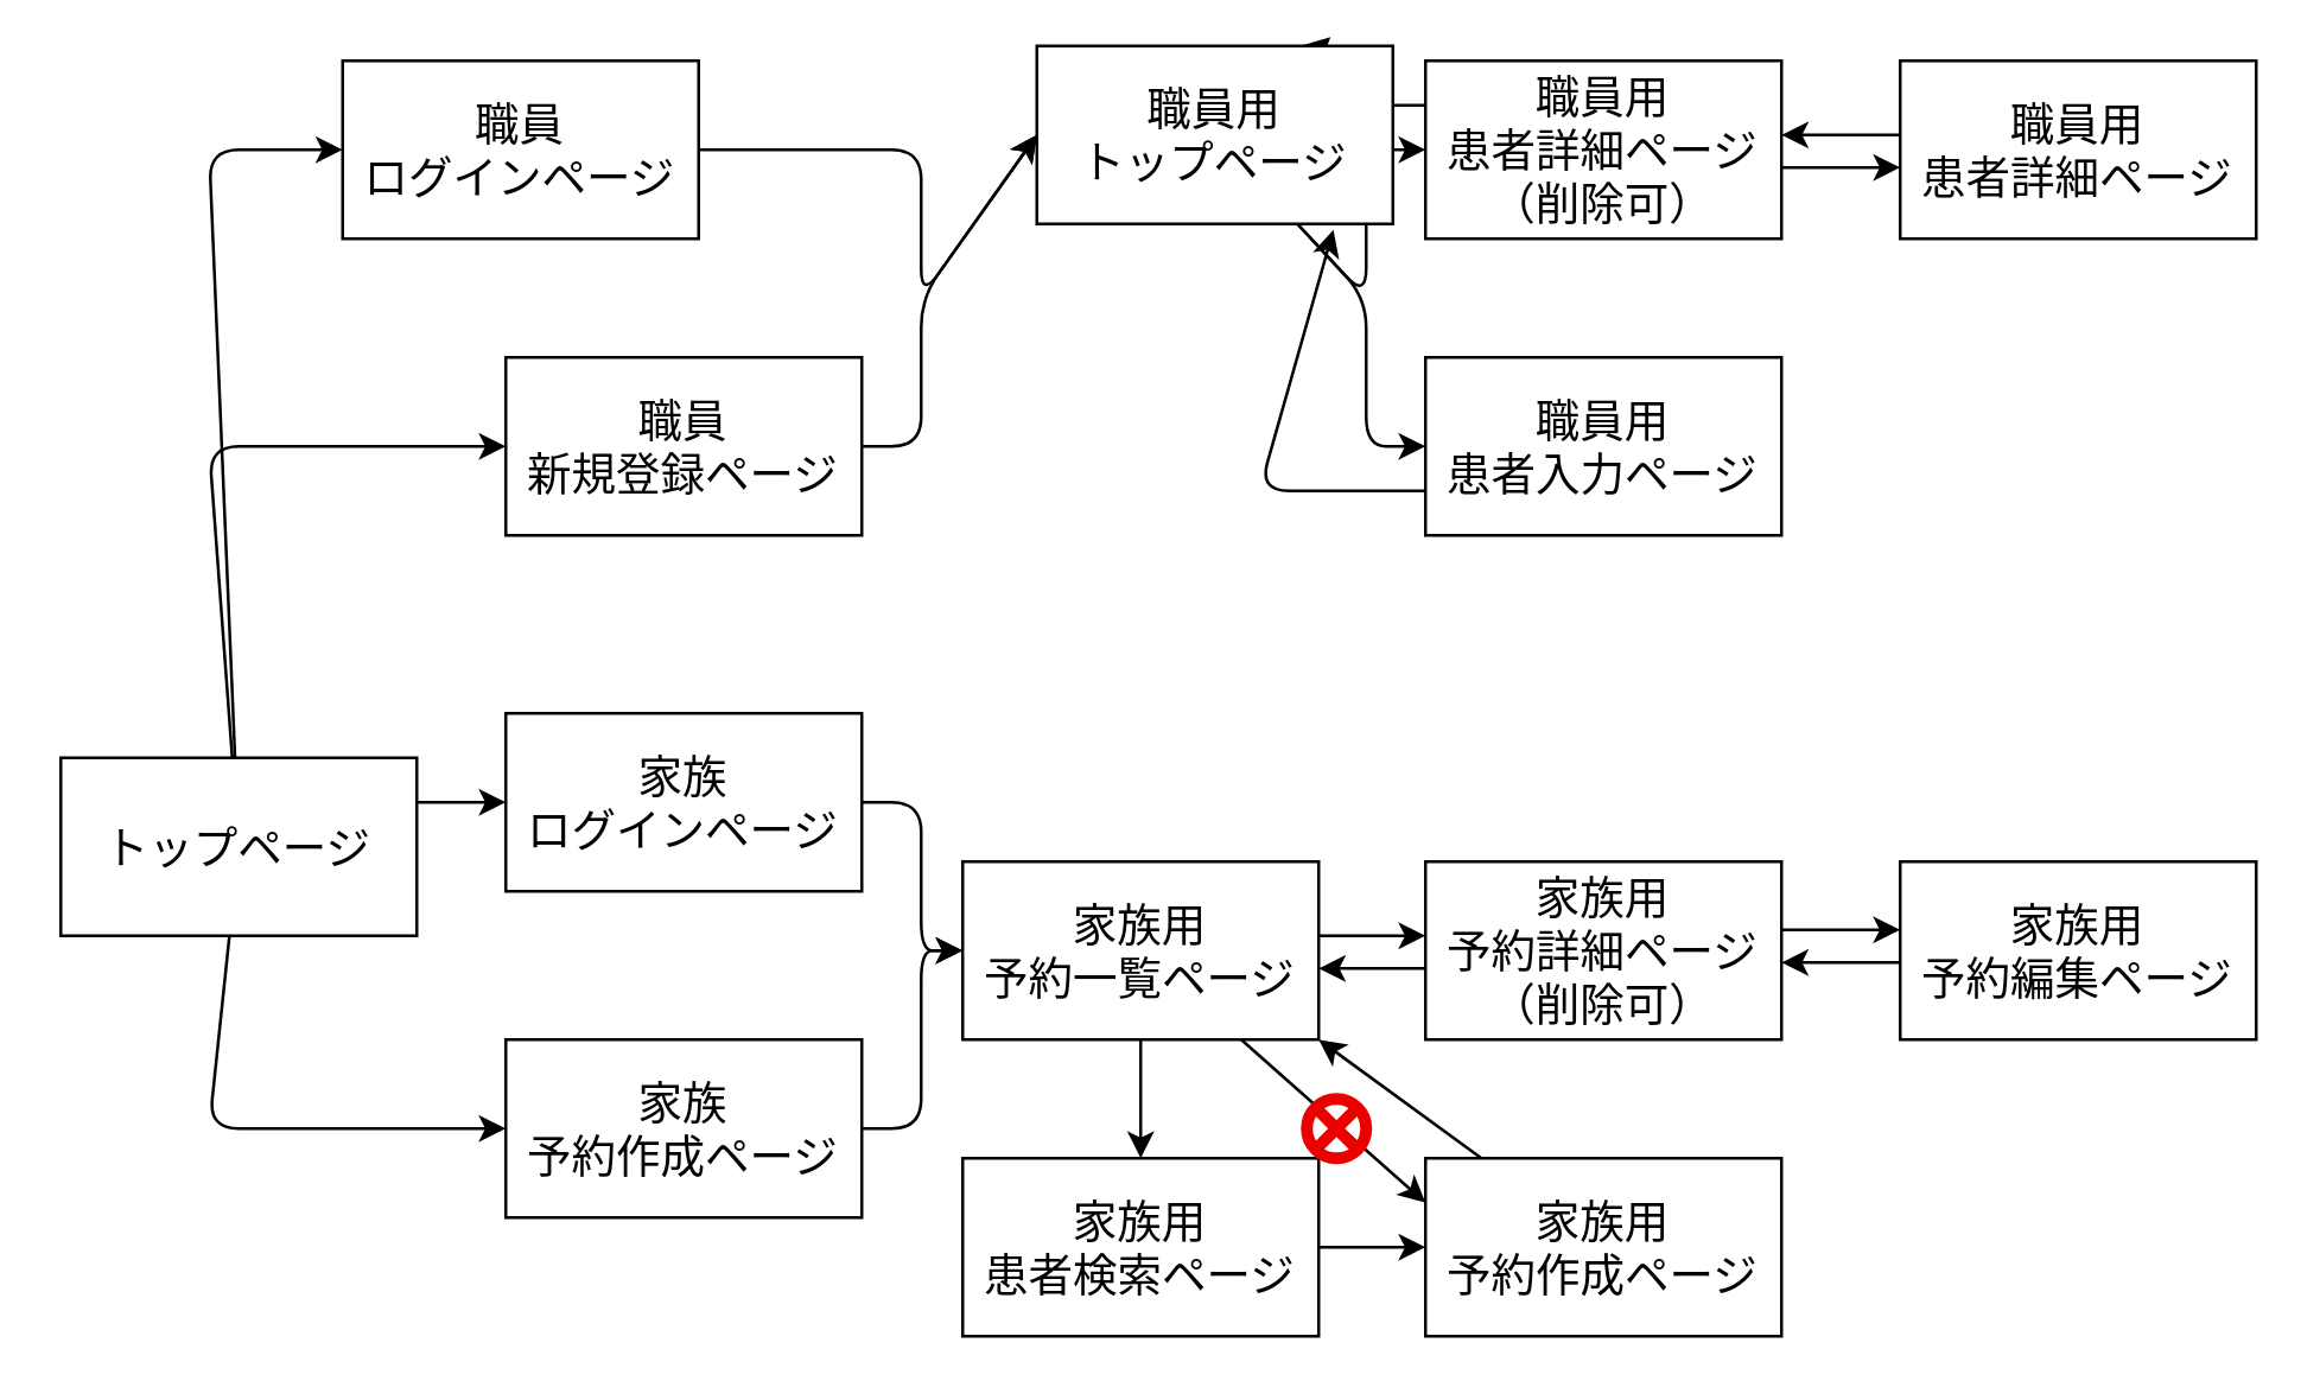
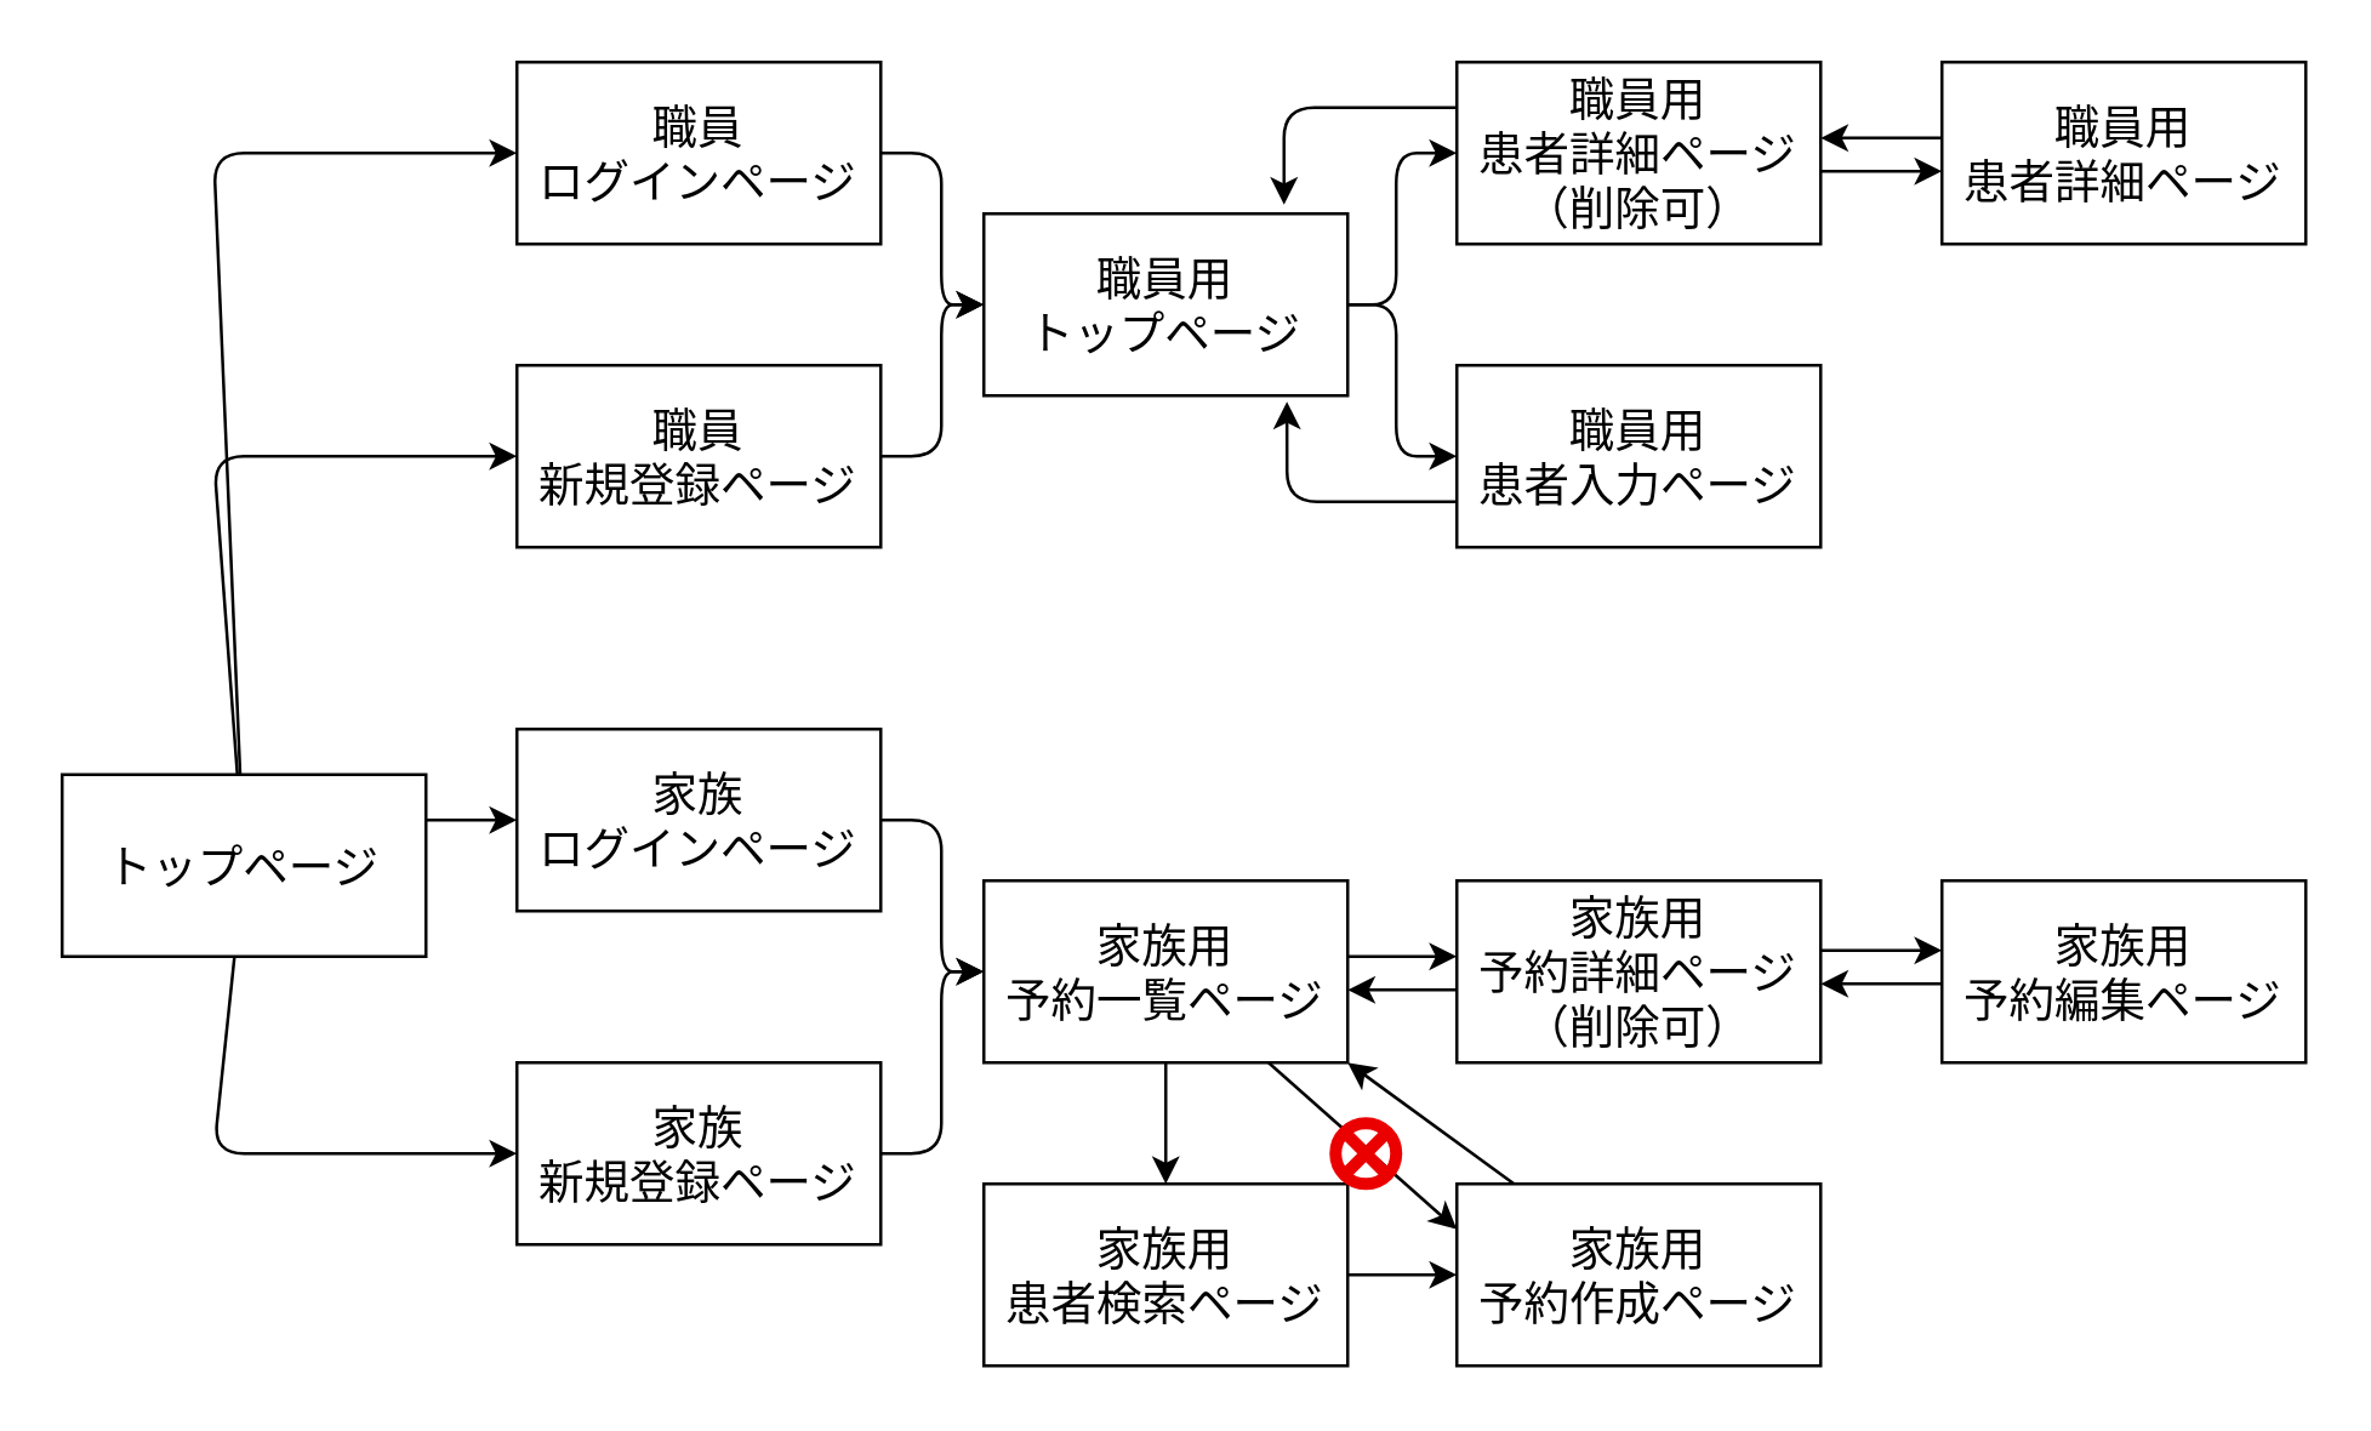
- <mxCell id="16" value="職員用&lt;br&gt;トップページ" style="rounded=0;whiteSpace=wrap;html=1;fillColor=#FFFFFF;fontColor=#000000;fontSize=15;" vertex="1" parent="1"><mxGeometry x="349" y="15" width="120" height="60" as="geometry" /></mxCell>
+ <mxCell id="16" value="職員用&lt;br&gt;トップページ" style="rounded=0;whiteSpace=wrap;html=1;fillColor=#FFFFFF;fontColor=#000000;fontSize=15;" vertex="1" parent="1"><mxGeometry x="324" y="70" width="120" height="60" as="geometry" /></mxCell>
- <mxCell id="32" value="職員&lt;br&gt;ログインページ" style="rounded=0;whiteSpace=wrap;html=1;fillColor=#FFFFFF;fontColor=#000000;fontSize=15;" vertex="1" parent="1"><mxGeometry x="115" y="20" width="120" height="60" as="geometry" /></mxCell>
+ <mxCell id="32" value="職員&lt;br&gt;ログインページ" style="rounded=0;whiteSpace=wrap;html=1;fillColor=#FFFFFF;fontColor=#000000;fontSize=15;" vertex="1" parent="1"><mxGeometry x="170" y="20" width="120" height="60" as="geometry" /></mxCell>
- <mxCell id="38" value="家族&lt;br&gt;予約作成ページ" style="rounded=0;whiteSpace=wrap;html=1;fillColor=#FFFFFF;fontColor=#000000;fontSize=15;" vertex="1" parent="1"><mxGeometry x="170" y="350" width="120" height="60" as="geometry" /></mxCell>
+ <mxCell id="38" value="家族&lt;br&gt;新規登録ページ" style="rounded=0;whiteSpace=wrap;html=1;fillColor=#FFFFFF;fontColor=#000000;fontSize=15;" vertex="1" parent="1"><mxGeometry x="170" y="350" width="120" height="60" as="geometry" /></mxCell>
